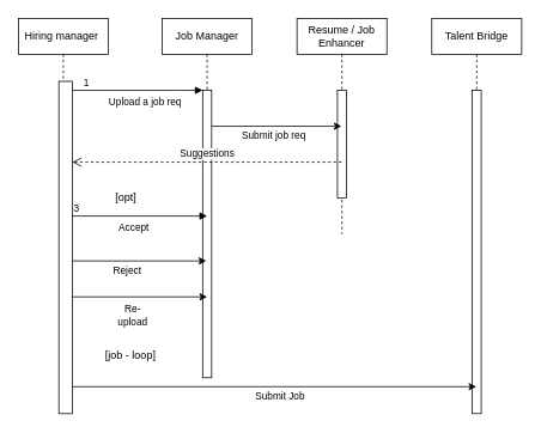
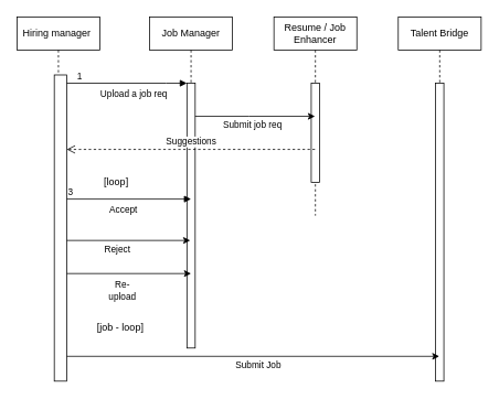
- <mxCell id="13" value="[opt]" style="text;html=1;align=center;verticalAlign=middle;whiteSpace=wrap;rounded=0;" parent="1" vertex="1"><mxGeometry x="110" y="205" width="60" height="30" as="geometry" /></mxCell>
+ <mxCell id="13" value="[loop]" style="text;html=1;align=center;verticalAlign=middle;whiteSpace=wrap;rounded=0;" parent="1" vertex="1"><mxGeometry x="110" y="205" width="60" height="30" as="geometry" /></mxCell>
